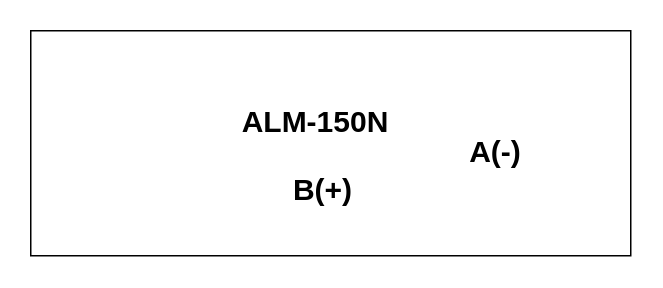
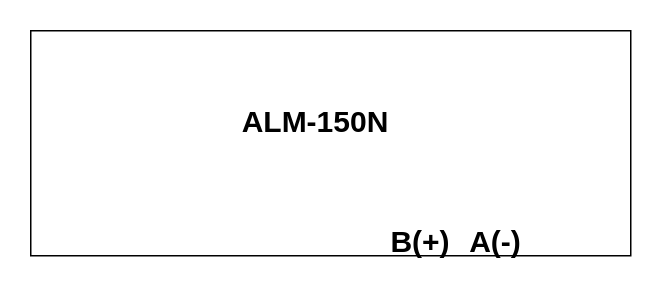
- <mxCell id="5" value="&lt;font size=&quot;1&quot;&gt;&lt;b style=&quot;font-size: 20px&quot;&gt;A(-)&lt;/b&gt;&lt;/font&gt;" style="text;html=1;strokeColor=none;fillColor=none;align=center;verticalAlign=middle;whiteSpace=wrap;rounded=0;" vertex="1" parent="1"><mxGeometry x="310" y="90" width="40" height="20" as="geometry" /></mxCell>
+ <mxCell id="5" value="&lt;font size=&quot;1&quot;&gt;&lt;b style=&quot;font-size: 20px&quot;&gt;A(-)&lt;/b&gt;&lt;/font&gt;" style="text;html=1;strokeColor=none;fillColor=none;align=center;verticalAlign=middle;whiteSpace=wrap;rounded=0;" vertex="1" parent="1"><mxGeometry x="310" y="150" width="40" height="20" as="geometry" /></mxCell>
- <mxCell id="4" value="&lt;font size=&quot;1&quot;&gt;&lt;b style=&quot;font-size: 20px&quot;&gt;B(+)&lt;/b&gt;&lt;/font&gt;" style="text;html=1;strokeColor=none;fillColor=none;align=center;verticalAlign=middle;whiteSpace=wrap;rounded=0;" vertex="1" parent="1"><mxGeometry x="195" y="115" width="40" height="20" as="geometry" /></mxCell>
+ <mxCell id="4" value="&lt;font size=&quot;1&quot;&gt;&lt;b style=&quot;font-size: 20px&quot;&gt;B(+)&lt;/b&gt;&lt;/font&gt;" style="text;html=1;strokeColor=none;fillColor=none;align=center;verticalAlign=middle;whiteSpace=wrap;rounded=0;" vertex="1" parent="1"><mxGeometry x="260" y="150" width="40" height="20" as="geometry" /></mxCell>
